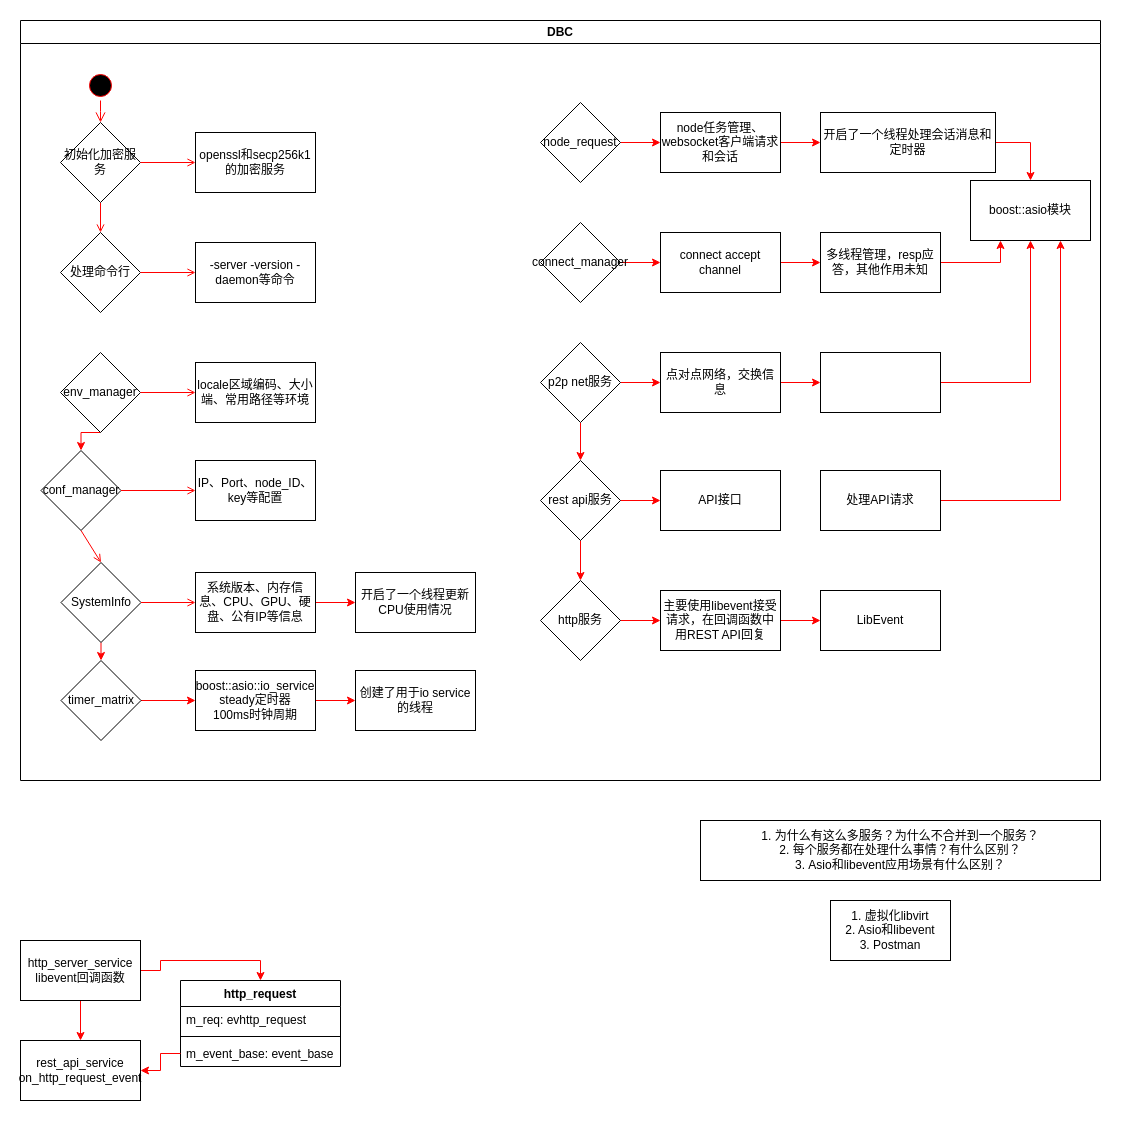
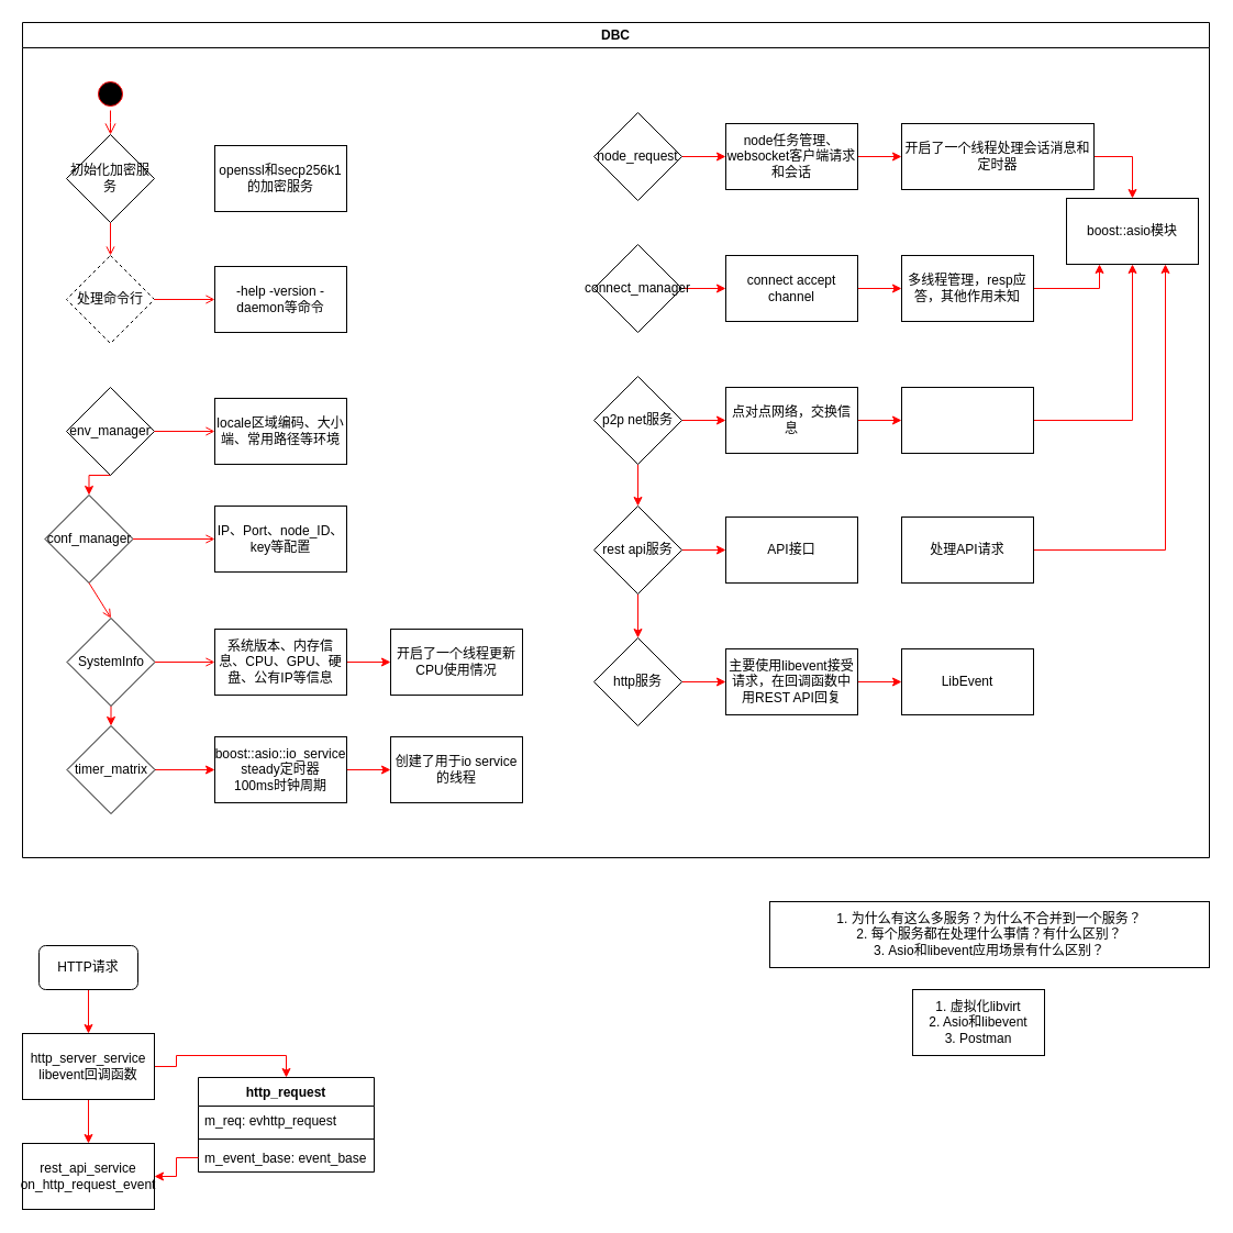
- <mxCell id="15" value="" style="endArrow=open;strokeColor=#FF0000;endFill=1;rounded=0;exitX=1;exitY=0.5;exitDx=0;exitDy=0;entryX=0;entryY=0.5;entryDx=0;entryDy=0;" parent="2" source="6" target="14" edge="1"><mxGeometry relative="1" as="geometry"><mxPoint x="259.5" y="448" as="sourcePoint" /><mxPoint x="389.5" y="448" as="targetPoint" /></mxGeometry></mxCell>
- <mxCell id="7" value="处理命令行" style="rhombus;whiteSpace=wrap;html=1;" parent="2" vertex="1"><mxGeometry x="40" y="212" width="80" height="80" as="geometry" /></mxCell>
+ <mxCell id="7" value="处理命令行" style="rhombus;whiteSpace=wrap;html=1;dashed=1;" parent="2" vertex="1"><mxGeometry x="40" y="212" width="80" height="80" as="geometry" /></mxCell>
- <mxCell id="16" value="-server -version -daemon等命令" style="rounded=0;whiteSpace=wrap;html=1;" parent="2" vertex="1"><mxGeometry x="175" y="222" width="120" height="60" as="geometry" /></mxCell>
+ <mxCell id="16" value="-help -version -daemon等命令" style="rounded=0;whiteSpace=wrap;html=1;" parent="2" vertex="1"><mxGeometry x="175" y="222" width="120" height="60" as="geometry" /></mxCell>
+ <mxCell id="68" value="HTTP请求" style="rounded=1;whiteSpace=wrap;html=1;" vertex="1" parent="1"><mxGeometry x="35" y="860" width="90" height="40" as="geometry" /></mxCell>
+ <mxCell id="67" style="edgeStyle=orthogonalEdgeStyle;rounded=0;orthogonalLoop=1;jettySize=auto;html=1;exitX=0.5;exitY=1;exitDx=0;exitDy=0;entryX=0.5;entryY=0;entryDx=0;entryDy=0;strokeColor=#FF0000;" edge="1" parent="1" source="68" target="66"><mxGeometry relative="1" as="geometry" /></mxCell>
